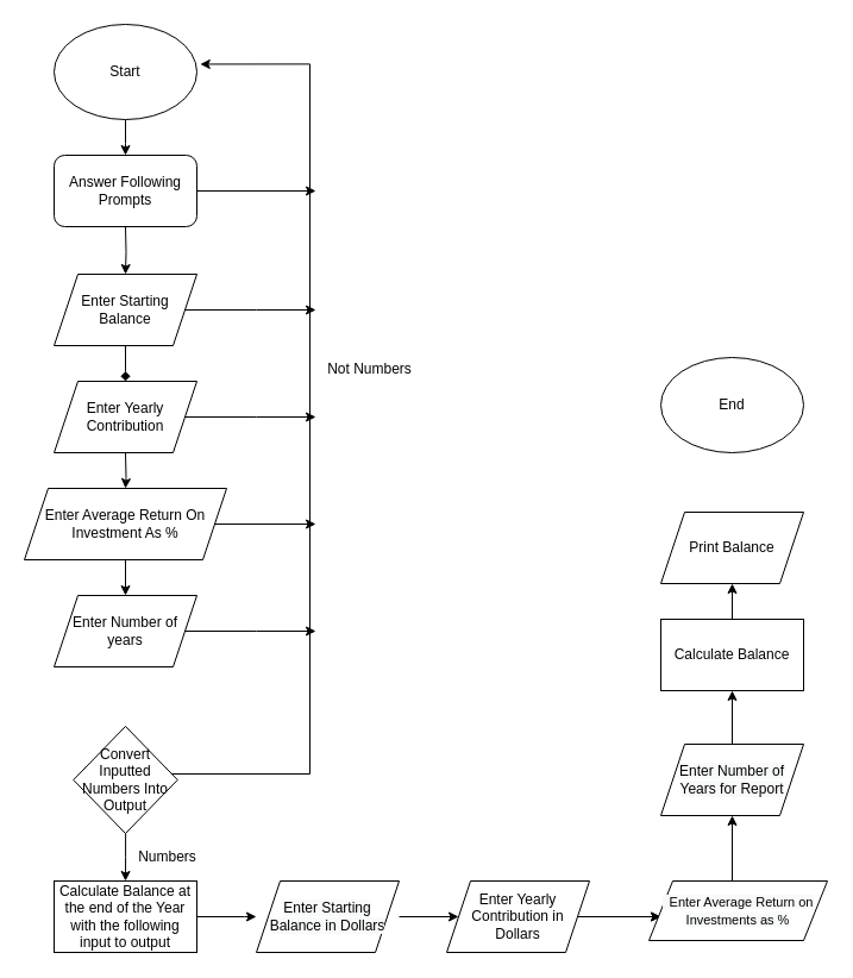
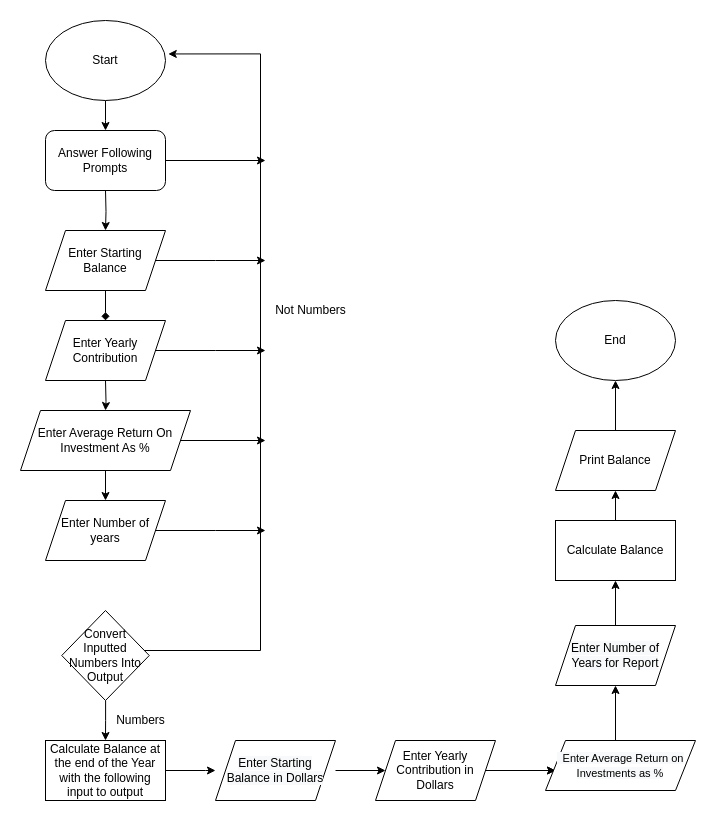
+ <mxCell id="37" style="edgeStyle=orthogonalEdgeStyle;rounded=0;orthogonalLoop=1;jettySize=auto;html=1;entryX=0.5;entryY=1;entryDx=0;entryDy=0;" edge="1" parent="1" source="38" target="30"><mxGeometry relative="1" as="geometry" /></mxCell>
